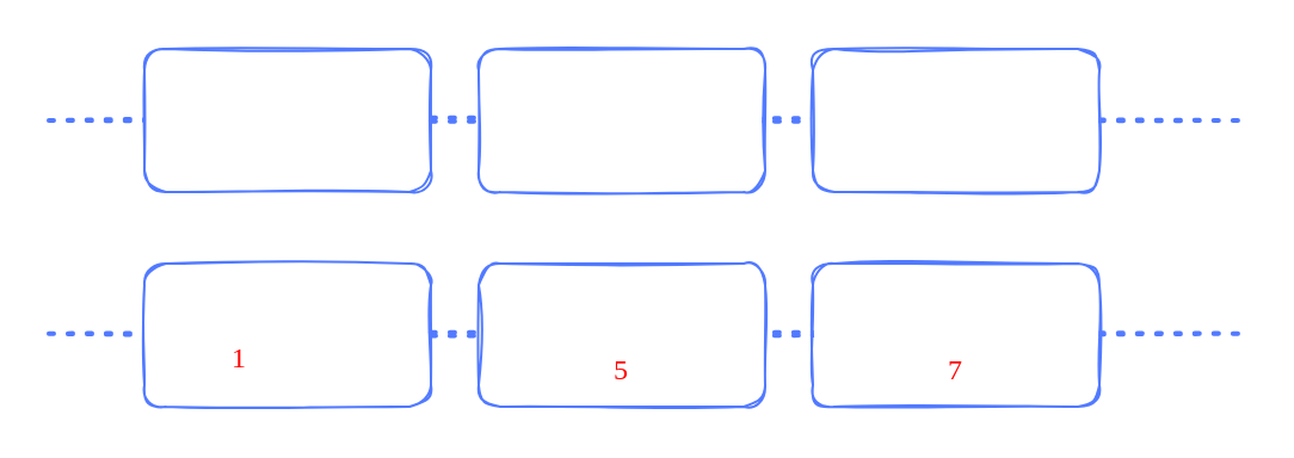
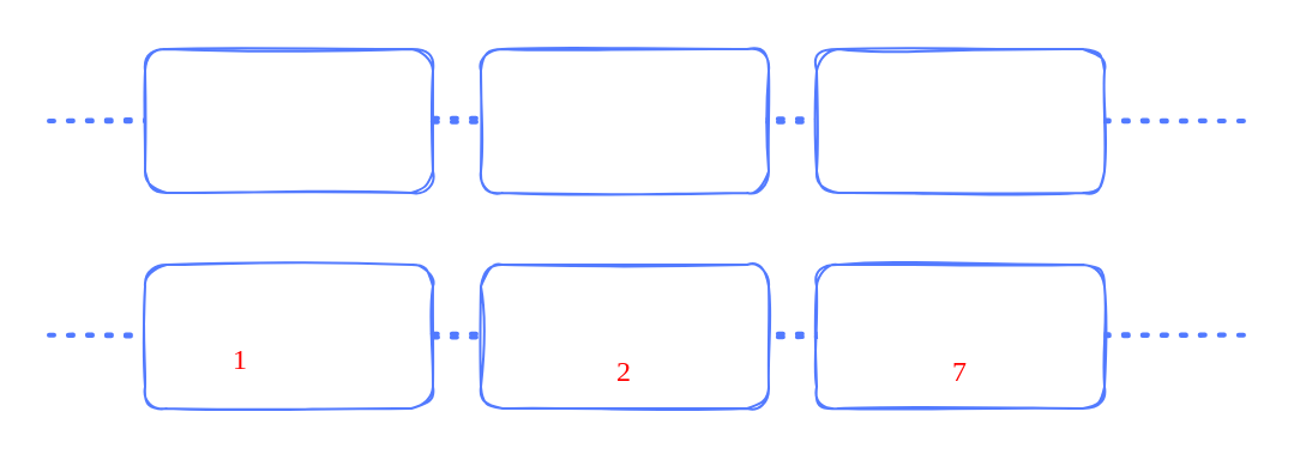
- <mxCell id="11" value="5" style="text;strokeColor=none;fillColor=none;align=center;verticalAlign=middle;rounded=0;fontColor=#FF0000;sketch=0;shadow=0;glass=0;whiteSpace=wrap;html=1;labelBorderColor=none;labelBackgroundColor=none;fontFamily=Comic Sans MS;" vertex="1" parent="1"><mxGeometry x="230" y="140" width="60" height="30" as="geometry" /></mxCell>
+ <mxCell id="11" value="2" style="text;strokeColor=none;fillColor=none;align=center;verticalAlign=middle;rounded=0;fontColor=#FF0000;sketch=0;shadow=0;glass=0;whiteSpace=wrap;html=1;labelBorderColor=none;labelBackgroundColor=none;fontFamily=Comic Sans MS;" vertex="1" parent="1"><mxGeometry x="230" y="140" width="60" height="30" as="geometry" /></mxCell>
